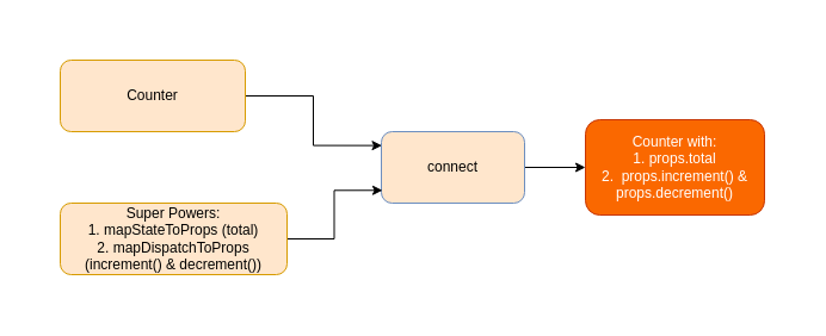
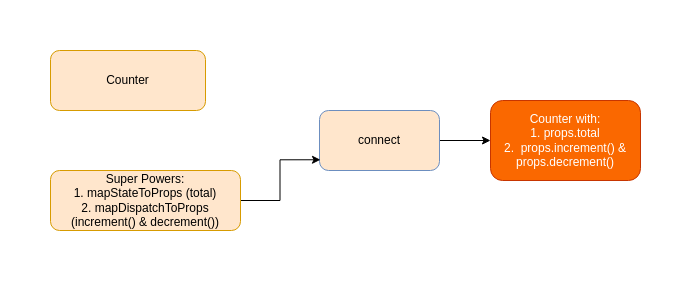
- <mxCell id="6" value="" style="rounded=0;orthogonalLoop=1;jettySize=auto;html=1;entryX=0.004;entryY=0.194;entryDx=0;entryDy=0;entryPerimeter=0;edgeStyle=orthogonalEdgeStyle;" parent="1" source="7" target="4" edge="1"><mxGeometry relative="1" as="geometry"><mxPoint x="320" y="75" as="targetPoint" /></mxGeometry></mxCell>
